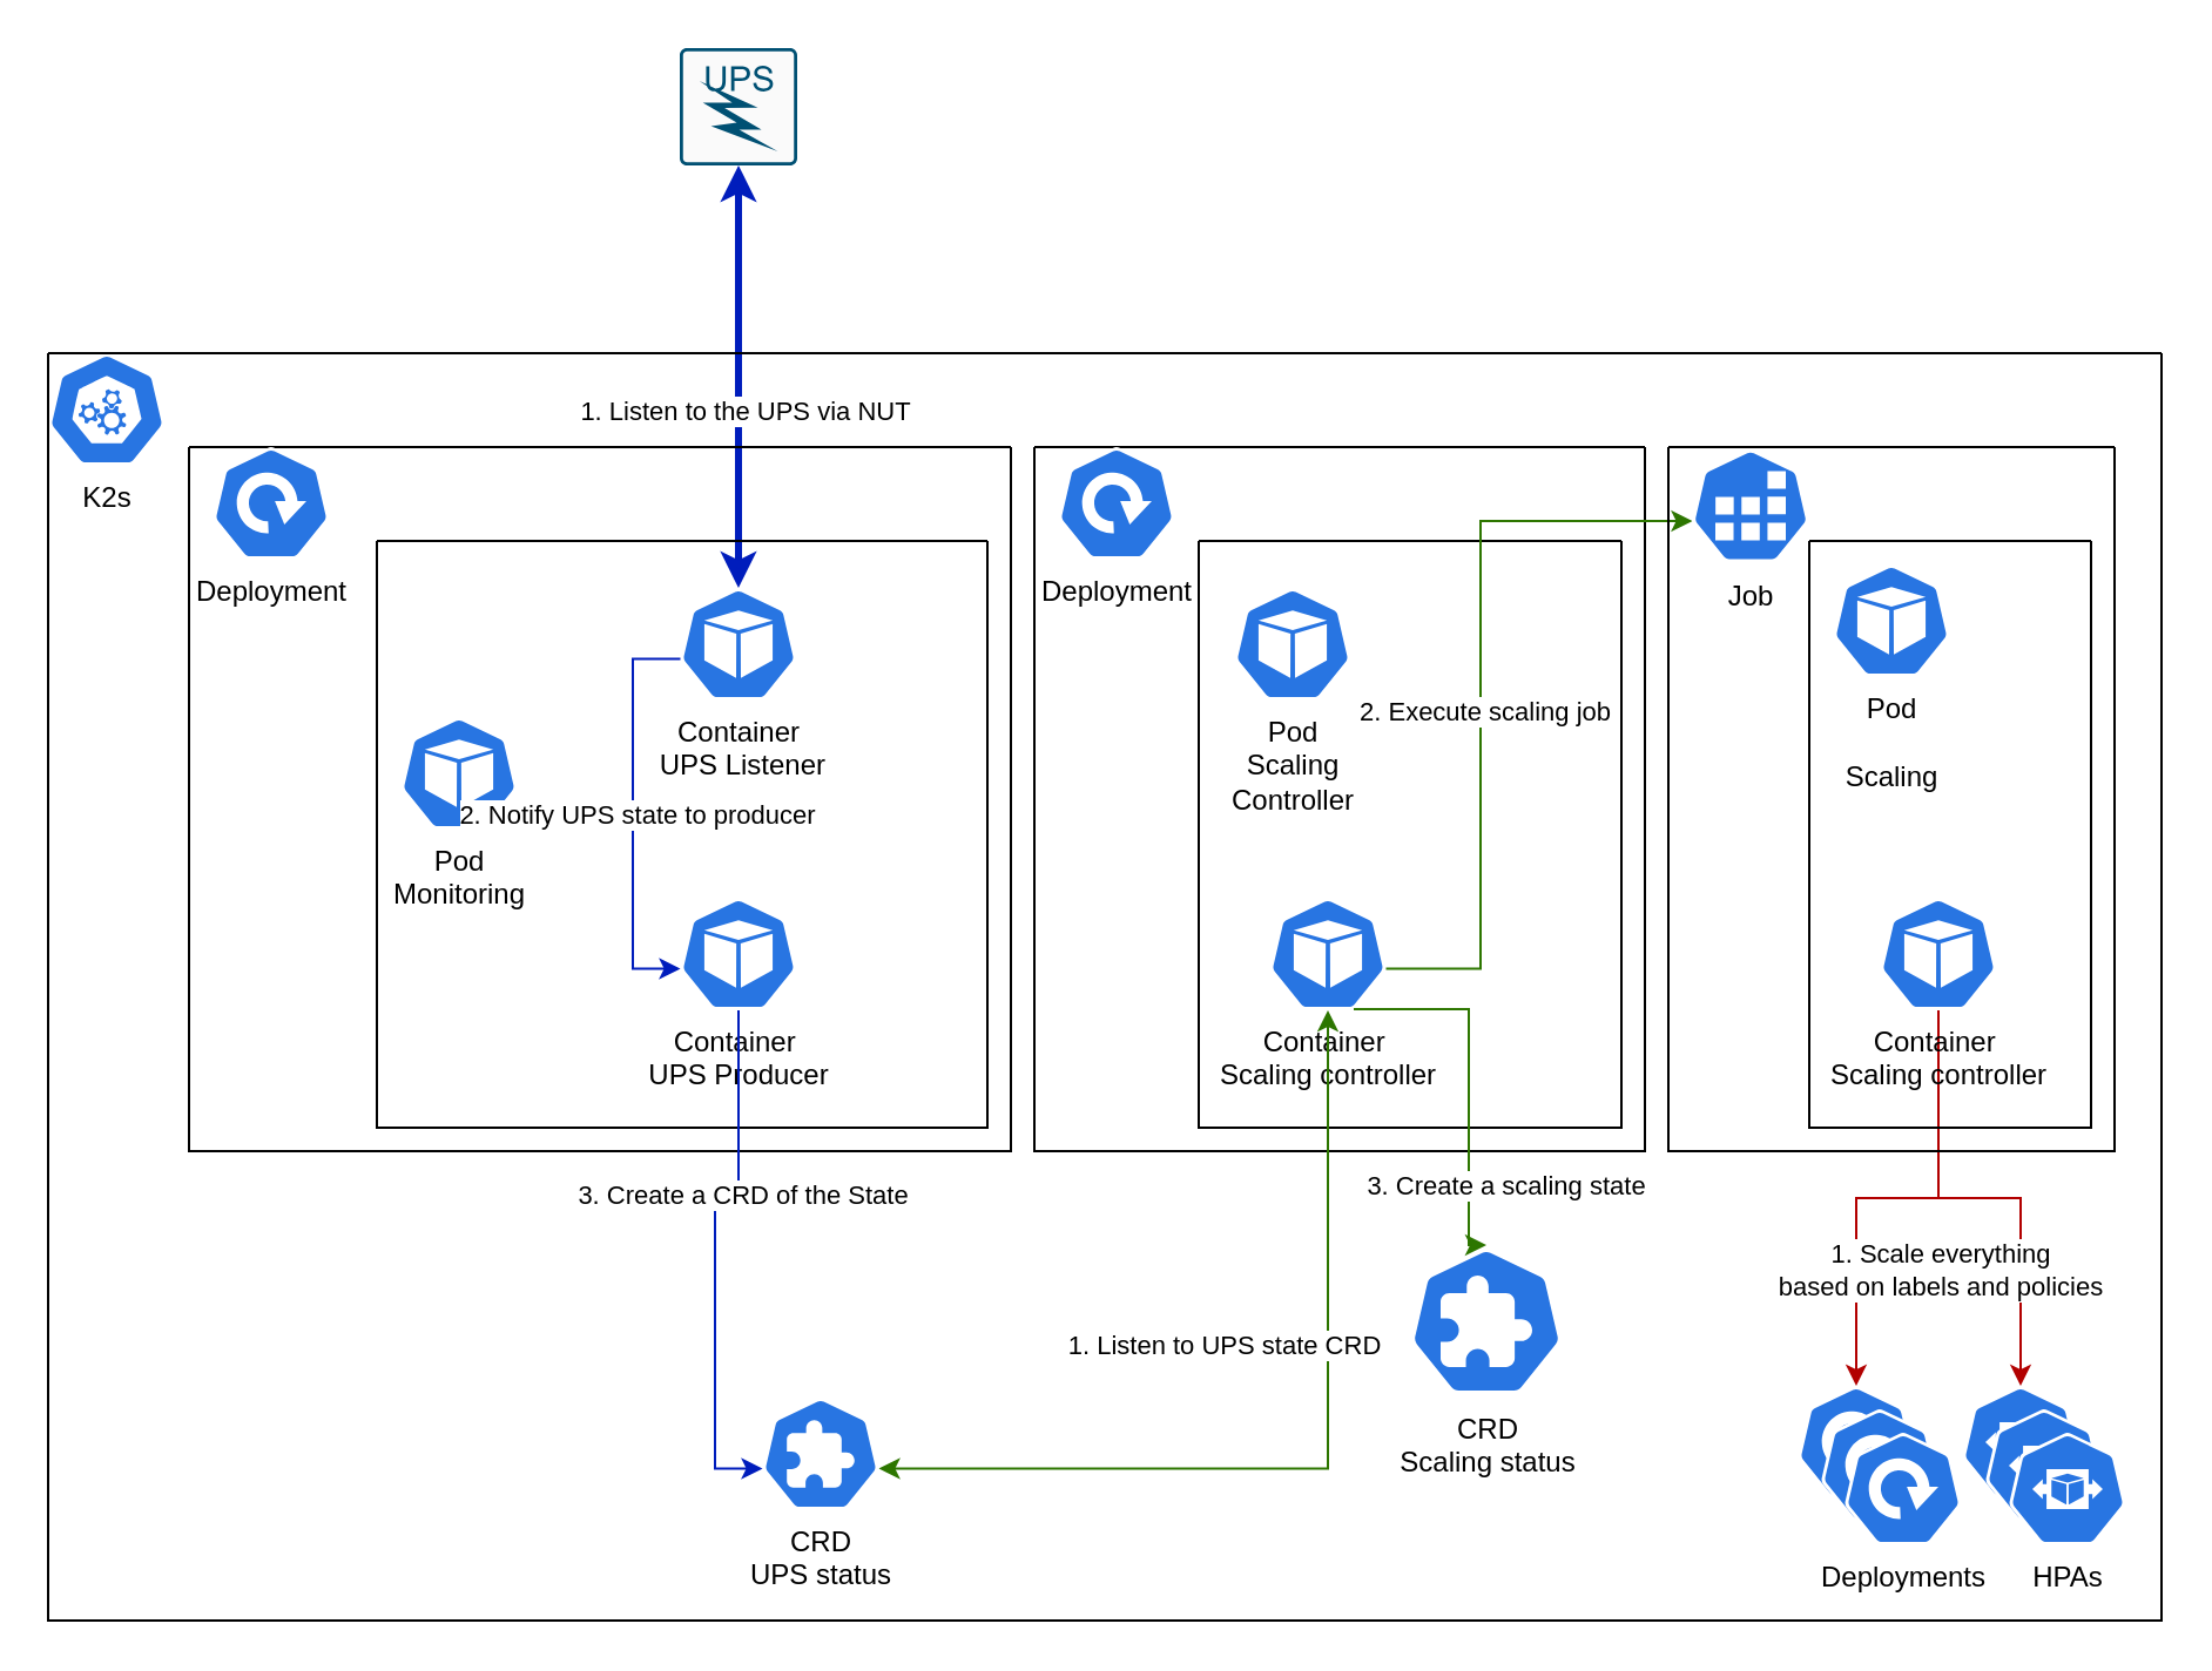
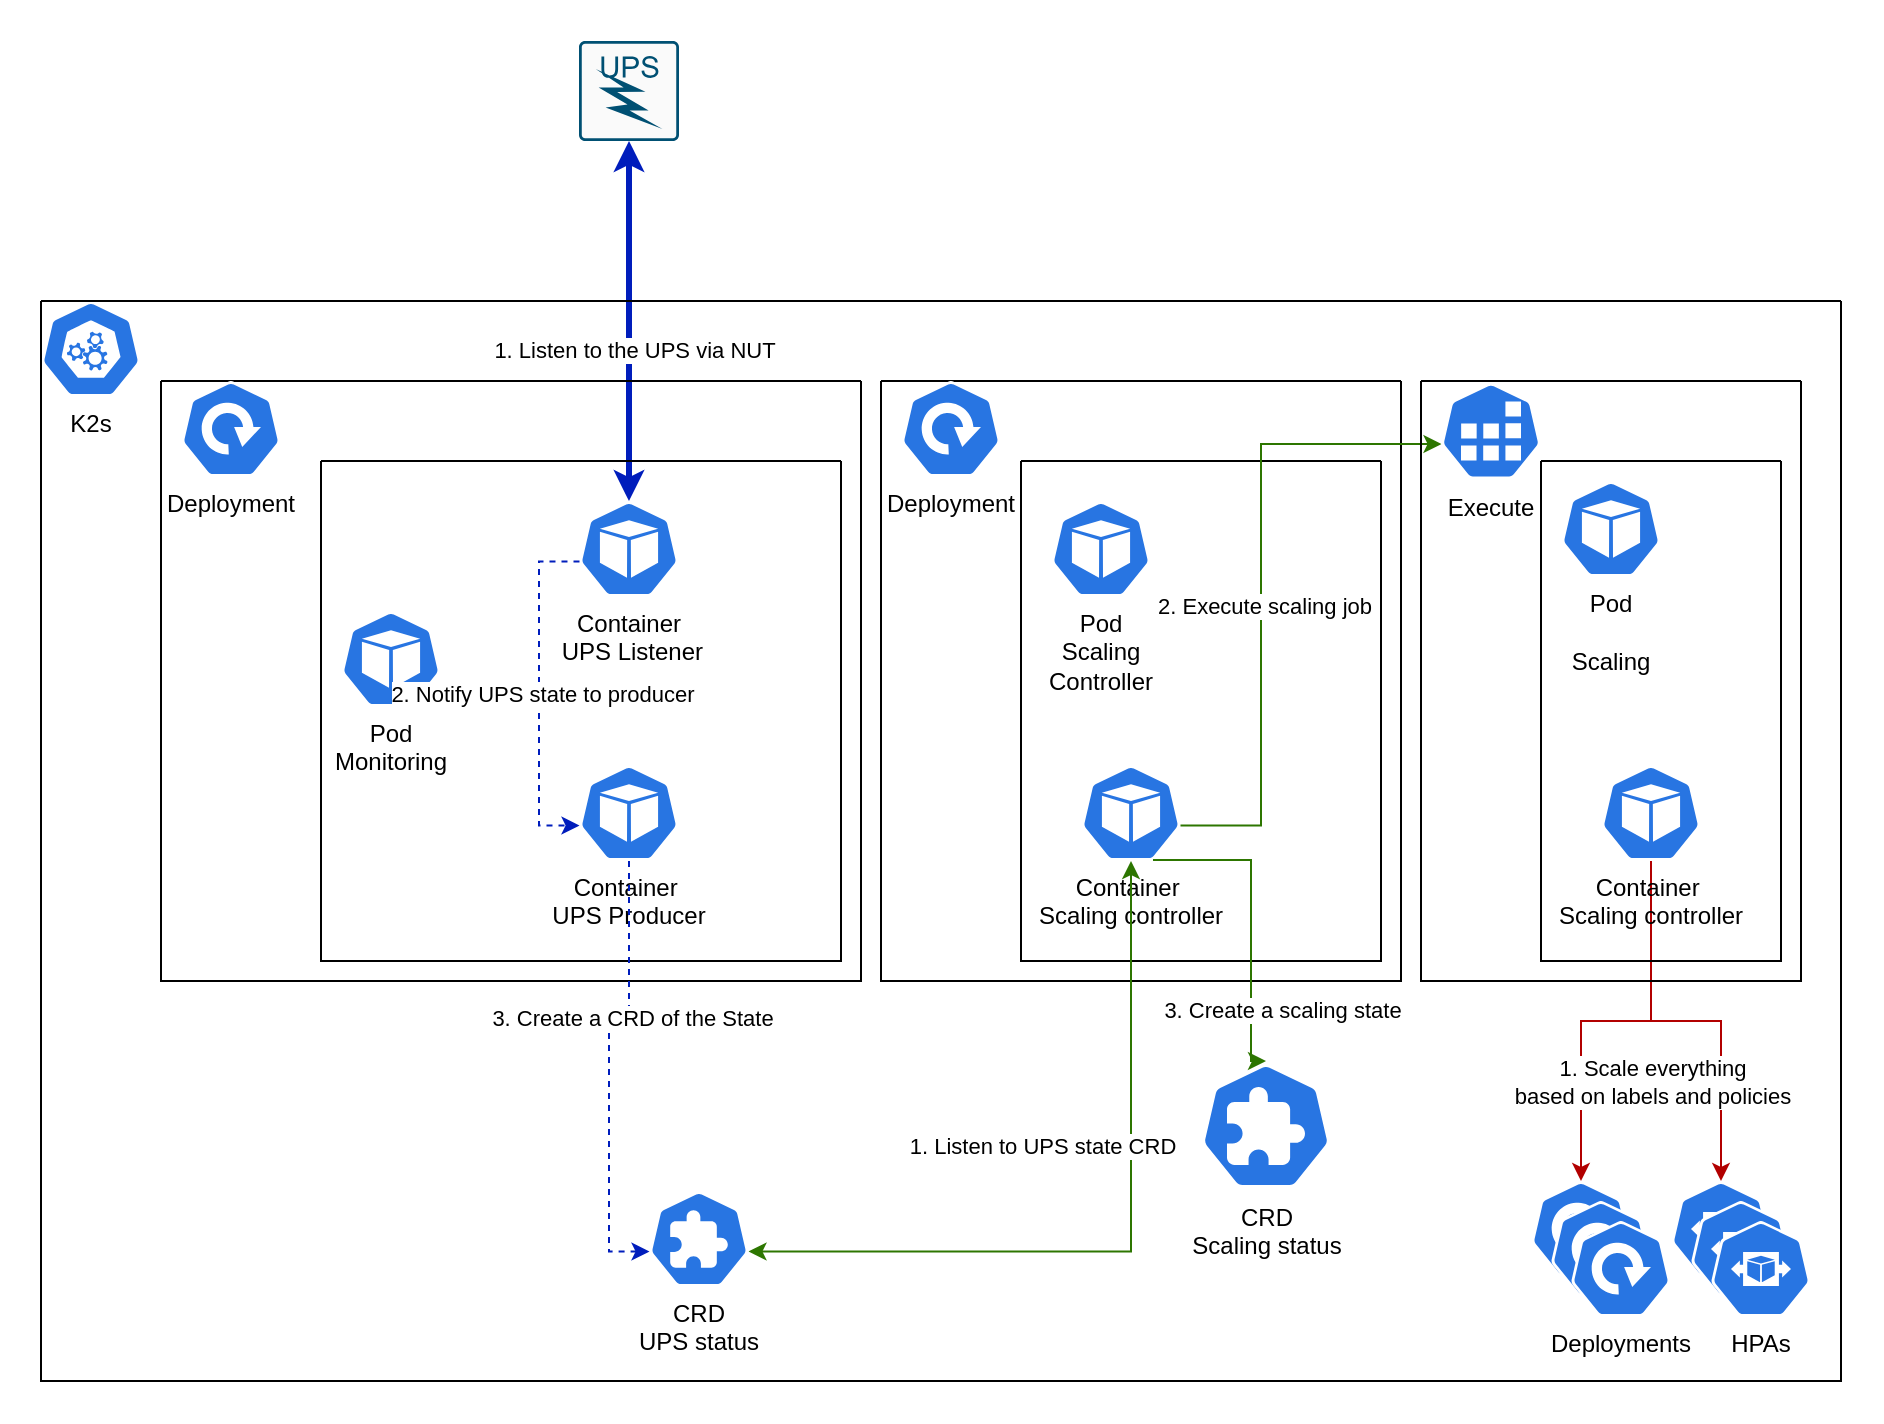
- <mxCell id="47" value="Job&lt;br&gt;" style="sketch=0;html=1;dashed=0;whitespace=wrap;fillColor=#2875E2;strokeColor=#ffffff;points=[[0.005,0.63,0],[0.1,0.2,0],[0.9,0.2,0],[0.5,0,0],[0.995,0.63,0],[0.72,0.99,0],[0.5,1,0],[0.28,0.99,0]];verticalLabelPosition=bottom;align=center;verticalAlign=top;shape=mxgraph.kubernetes.icon;prIcon=job" vertex="1" parent="42"><mxGeometry x="10" width="50" height="50" as="geometry" /></mxCell>
+ <mxCell id="47" value="Execute&lt;br&gt;" style="sketch=0;html=1;dashed=0;whitespace=wrap;fillColor=#2875E2;strokeColor=#ffffff;points=[[0.005,0.63,0],[0.1,0.2,0],[0.9,0.2,0],[0.5,0,0],[0.995,0.63,0],[0.72,0.99,0],[0.5,1,0],[0.28,0.99,0]];verticalLabelPosition=bottom;align=center;verticalAlign=top;shape=mxgraph.kubernetes.icon;prIcon=job" vertex="1" parent="42"><mxGeometry x="10" width="50" height="50" as="geometry" /></mxCell>
- <mxCell id="14" style="edgeStyle=orthogonalEdgeStyle;rounded=0;orthogonalLoop=1;jettySize=auto;html=1;exitX=0.005;exitY=0.63;exitDx=0;exitDy=0;exitPerimeter=0;entryX=0.005;entryY=0.63;entryDx=0;entryDy=0;entryPerimeter=0;fillColor=#0050ef;strokeColor=#001DBC;" parent="10" source="13" target="12" edge="1"><mxGeometry relative="1" as="geometry" /></mxCell>
+ <mxCell id="14" style="edgeStyle=orthogonalEdgeStyle;rounded=0;orthogonalLoop=1;jettySize=auto;html=1;exitX=0.005;exitY=0.63;exitDx=0;exitDy=0;exitPerimeter=0;entryX=0.005;entryY=0.63;entryDx=0;entryDy=0;entryPerimeter=0;fillColor=#0050ef;strokeColor=#001DBC;dashed=1;" parent="10" source="13" target="12" edge="1"><mxGeometry relative="1" as="geometry" /></mxCell>
- <mxCell id="26" style="edgeStyle=orthogonalEdgeStyle;rounded=0;orthogonalLoop=1;jettySize=auto;html=1;exitX=0.5;exitY=1;exitDx=0;exitDy=0;exitPerimeter=0;entryX=0.005;entryY=0.63;entryDx=0;entryDy=0;entryPerimeter=0;fillColor=#0050ef;strokeColor=#001DBC;" parent="6" source="12" target="25" edge="1"><mxGeometry relative="1" as="geometry" /></mxCell>
+ <mxCell id="26" style="edgeStyle=orthogonalEdgeStyle;rounded=0;orthogonalLoop=1;jettySize=auto;html=1;exitX=0.5;exitY=1;exitDx=0;exitDy=0;exitPerimeter=0;entryX=0.005;entryY=0.63;entryDx=0;entryDy=0;entryPerimeter=0;fillColor=#0050ef;strokeColor=#001DBC;dashed=1;" parent="6" source="12" target="25" edge="1"><mxGeometry relative="1" as="geometry" /></mxCell>
